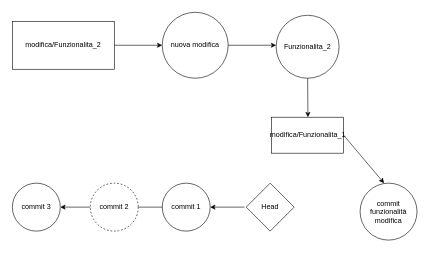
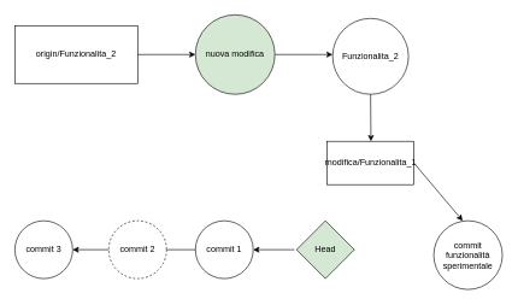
- <mxCell id="2" value="modifica/Funzionalita_2" style="rounded=0;whiteSpace=wrap;html=1;" vertex="1" parent="1"><mxGeometry x="20" y="35" width="170" height="80" as="geometry" /></mxCell>
+ <mxCell id="2" value="origin/Funzionalita_2" style="rounded=0;whiteSpace=wrap;html=1;" vertex="1" parent="1"><mxGeometry x="20" y="35" width="170" height="80" as="geometry" /></mxCell>
- <mxCell id="4" value="nuova modifica" style="ellipse;whiteSpace=wrap;html=1;aspect=fixed;" vertex="1" parent="1"><mxGeometry x="270" y="20" width="110" height="110" as="geometry" /></mxCell>
+ <mxCell id="4" value="nuova modifica" style="ellipse;whiteSpace=wrap;html=1;aspect=fixed;fillColor=#d5e8d4;" vertex="1" parent="1"><mxGeometry x="270" y="20" width="110" height="110" as="geometry" /></mxCell>
- <mxCell id="7" value="Head" style="rhombus;whiteSpace=wrap;html=1;" vertex="1" parent="1"><mxGeometry x="410" y="305" width="80" height="80" as="geometry" /></mxCell>
+ <mxCell id="7" value="Head" style="rhombus;whiteSpace=wrap;html=1;fillColor=#d5e8d4;" vertex="1" parent="1"><mxGeometry x="410" y="305" width="80" height="80" as="geometry" /></mxCell>
- <mxCell id="11" value="commit funzionalità modifica" style="ellipse;whiteSpace=wrap;html=1;aspect=fixed;" vertex="1" parent="1"><mxGeometry x="600" y="305" width="95" height="95" as="geometry" /></mxCell>
+ <mxCell id="11" value="commit funzionalità sperimentale" style="ellipse;whiteSpace=wrap;html=1;aspect=fixed;" vertex="1" parent="1"><mxGeometry x="600" y="305" width="95" height="95" as="geometry" /></mxCell>
